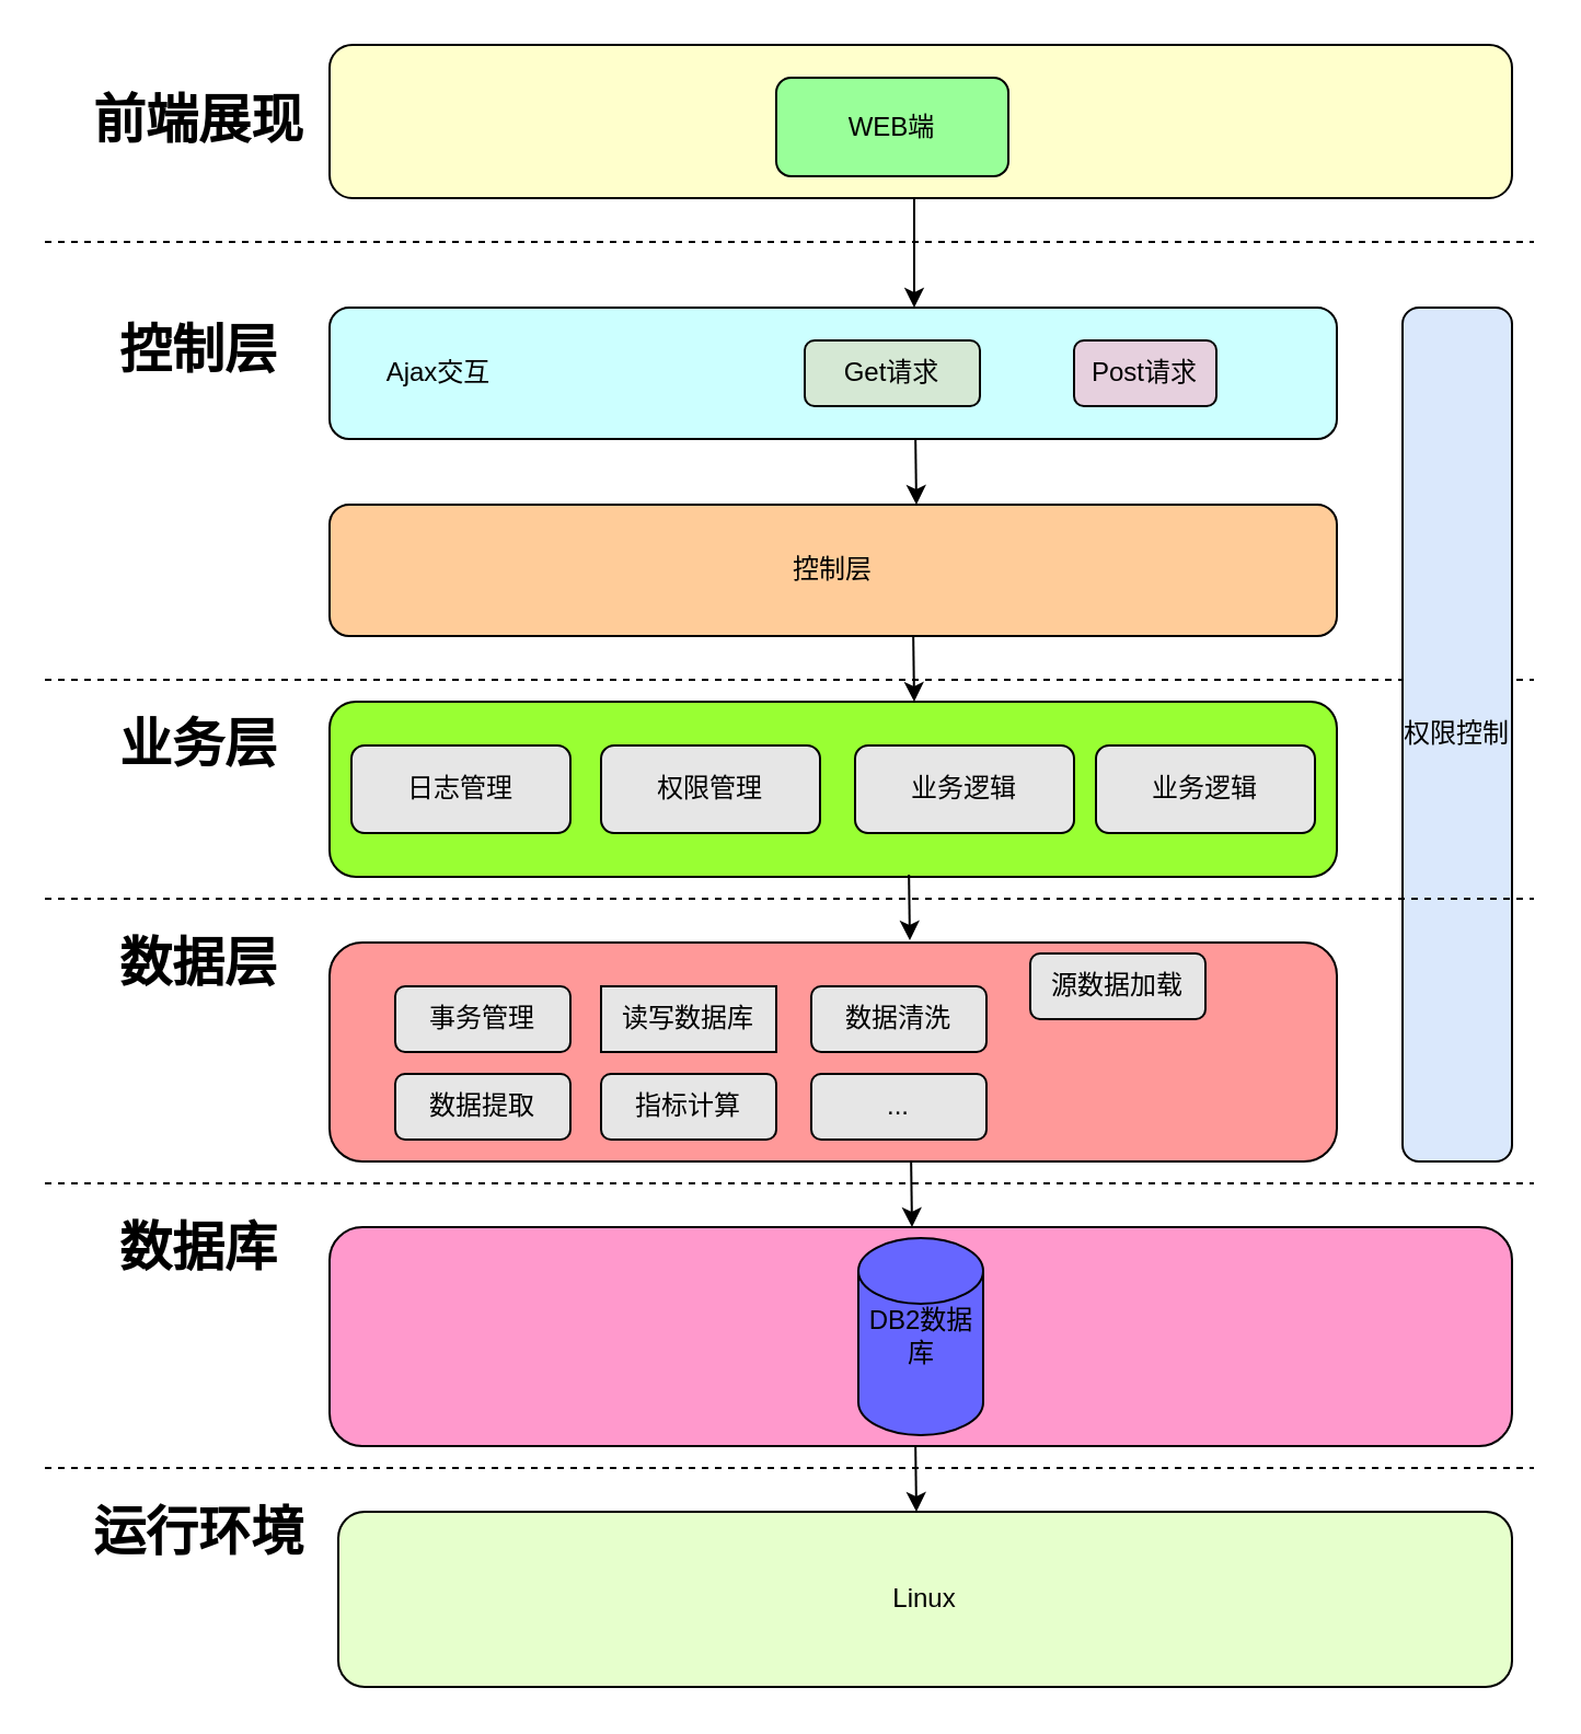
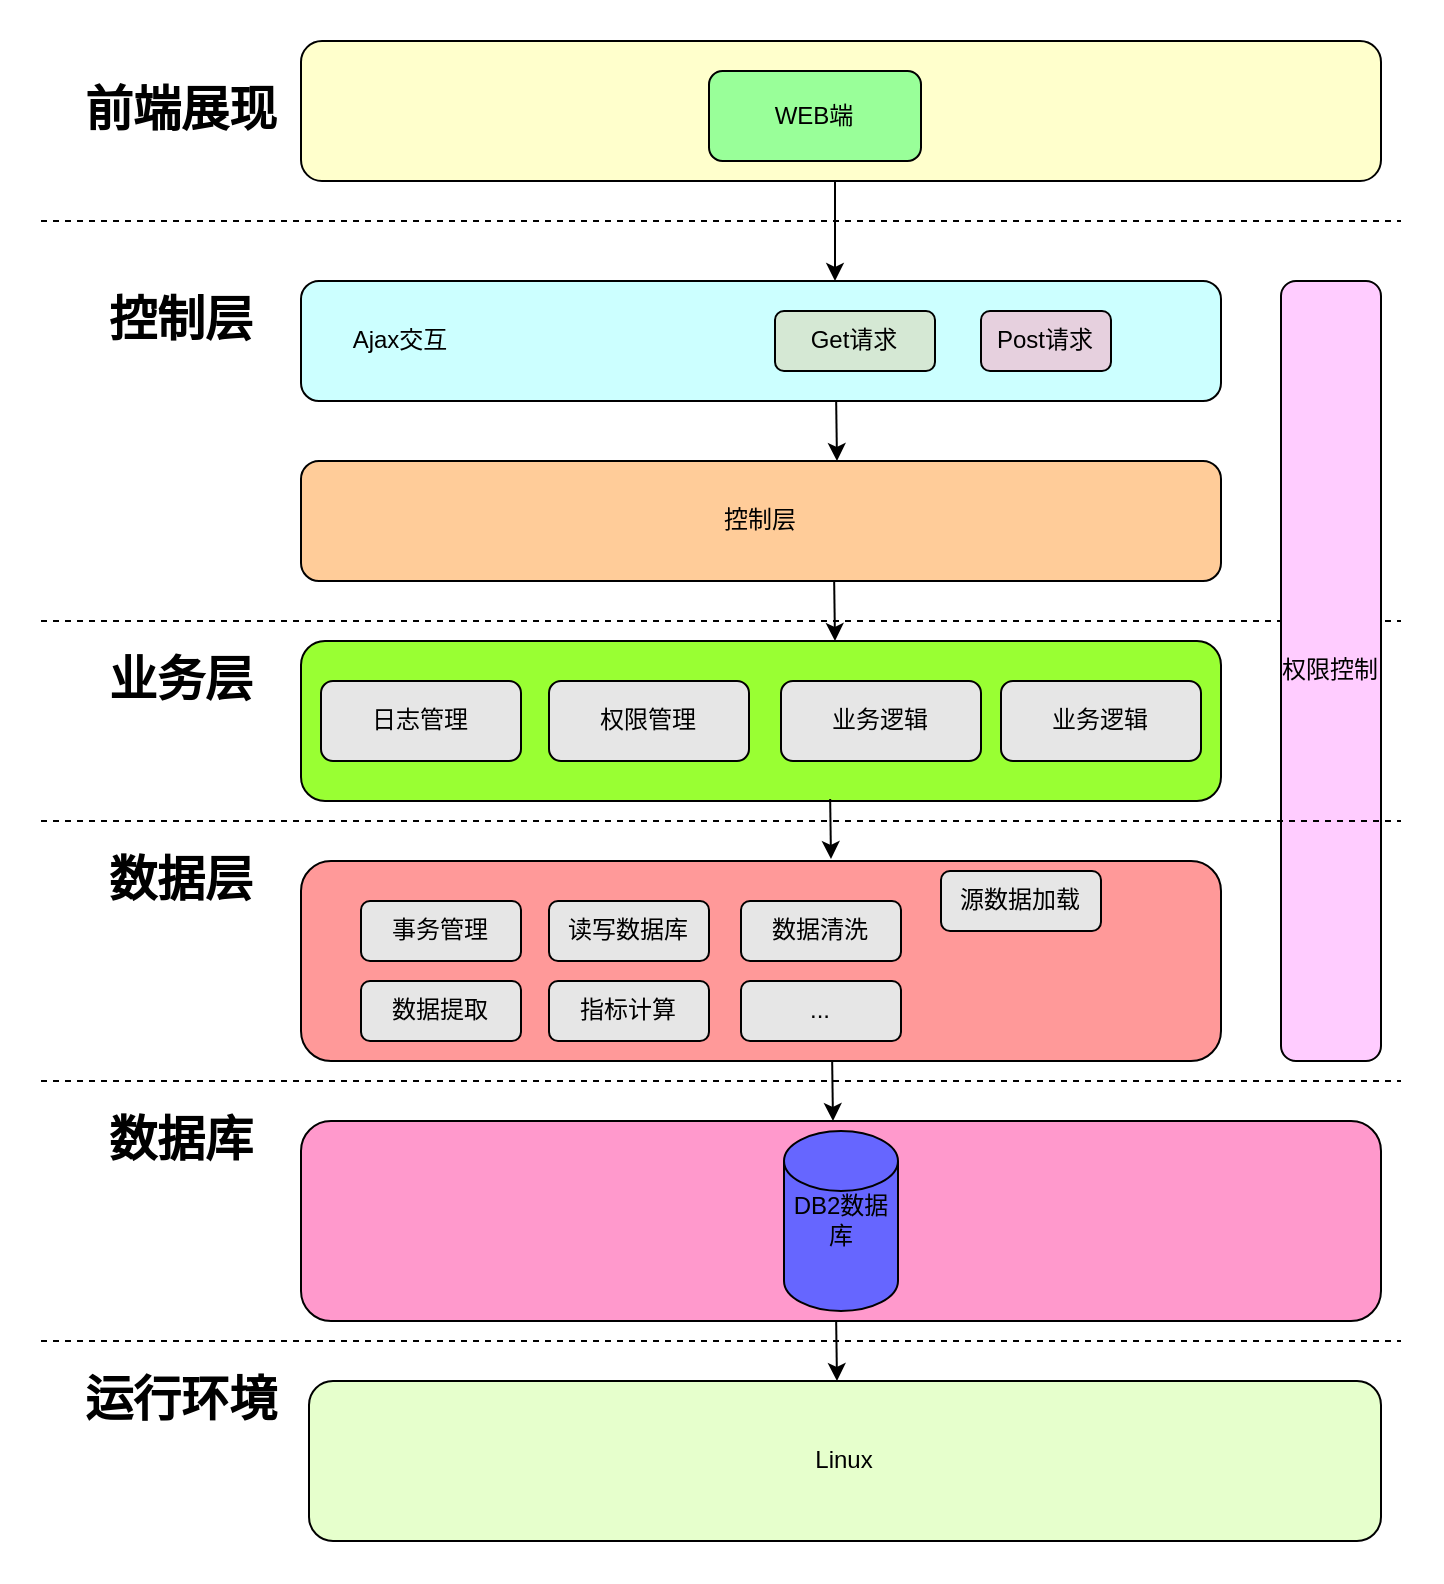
- <mxCell id="8" value="Get请求" style="rounded=1;whiteSpace=wrap;html=1;fillColor=#D5E8D4;" vertex="1" parent="1"><mxGeometry x="367" y="155" width="80" height="30" as="geometry" /></mxCell>
+ <mxCell id="8" value="Get请求" style="rounded=1;whiteSpace=wrap;html=1;fillColor=#D5E8D4;" vertex="1" parent="1"><mxGeometry x="387" y="155" width="80" height="30" as="geometry" /></mxCell>
- <mxCell id="16" value="权限控制" style="rounded=1;whiteSpace=wrap;html=1;fillColor=#dae8fc;" vertex="1" parent="1"><mxGeometry x="640" y="140" width="50" height="390" as="geometry" /></mxCell>
+ <mxCell id="16" value="权限控制" style="rounded=1;whiteSpace=wrap;html=1;fillColor=#FFCCFF;" vertex="1" parent="1"><mxGeometry x="640" y="140" width="50" height="390" as="geometry" /></mxCell>
- <mxCell id="22" value="读写数据库" style="whiteSpace=wrap;html=1;fillColor=#E6E6E6;rounded=0;" vertex="1" parent="1"><mxGeometry x="274" y="450" width="80" height="30" as="geometry" /></mxCell>
+ <mxCell id="22" value="读写数据库" style="rounded=1;whiteSpace=wrap;html=1;fillColor=#E6E6E6;" vertex="1" parent="1"><mxGeometry x="274" y="450" width="80" height="30" as="geometry" /></mxCell>
